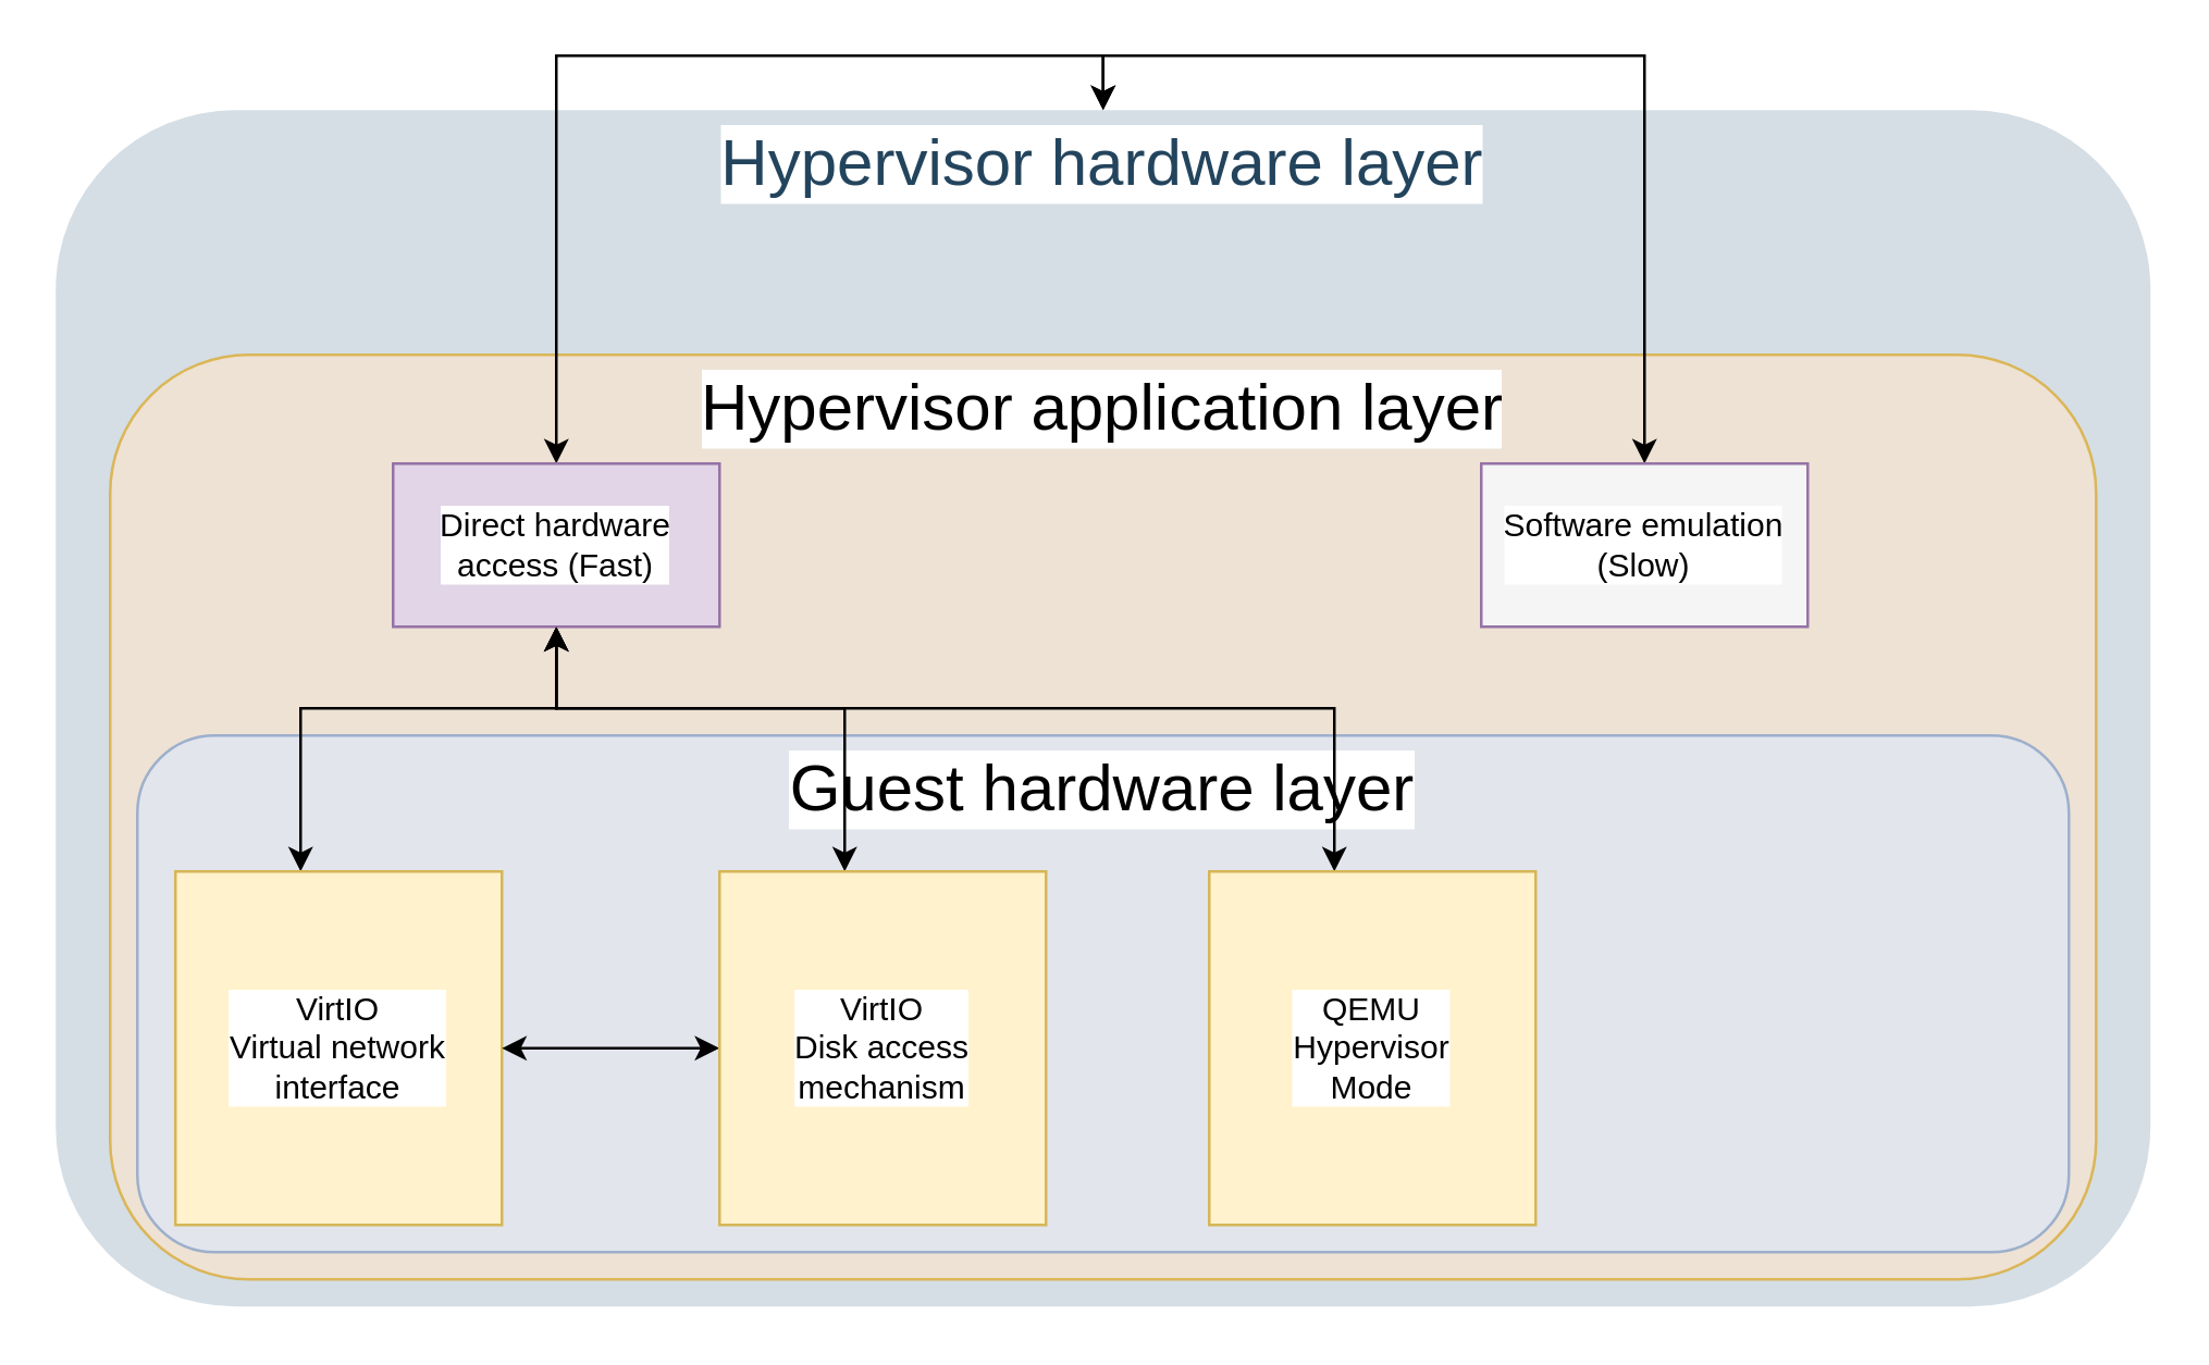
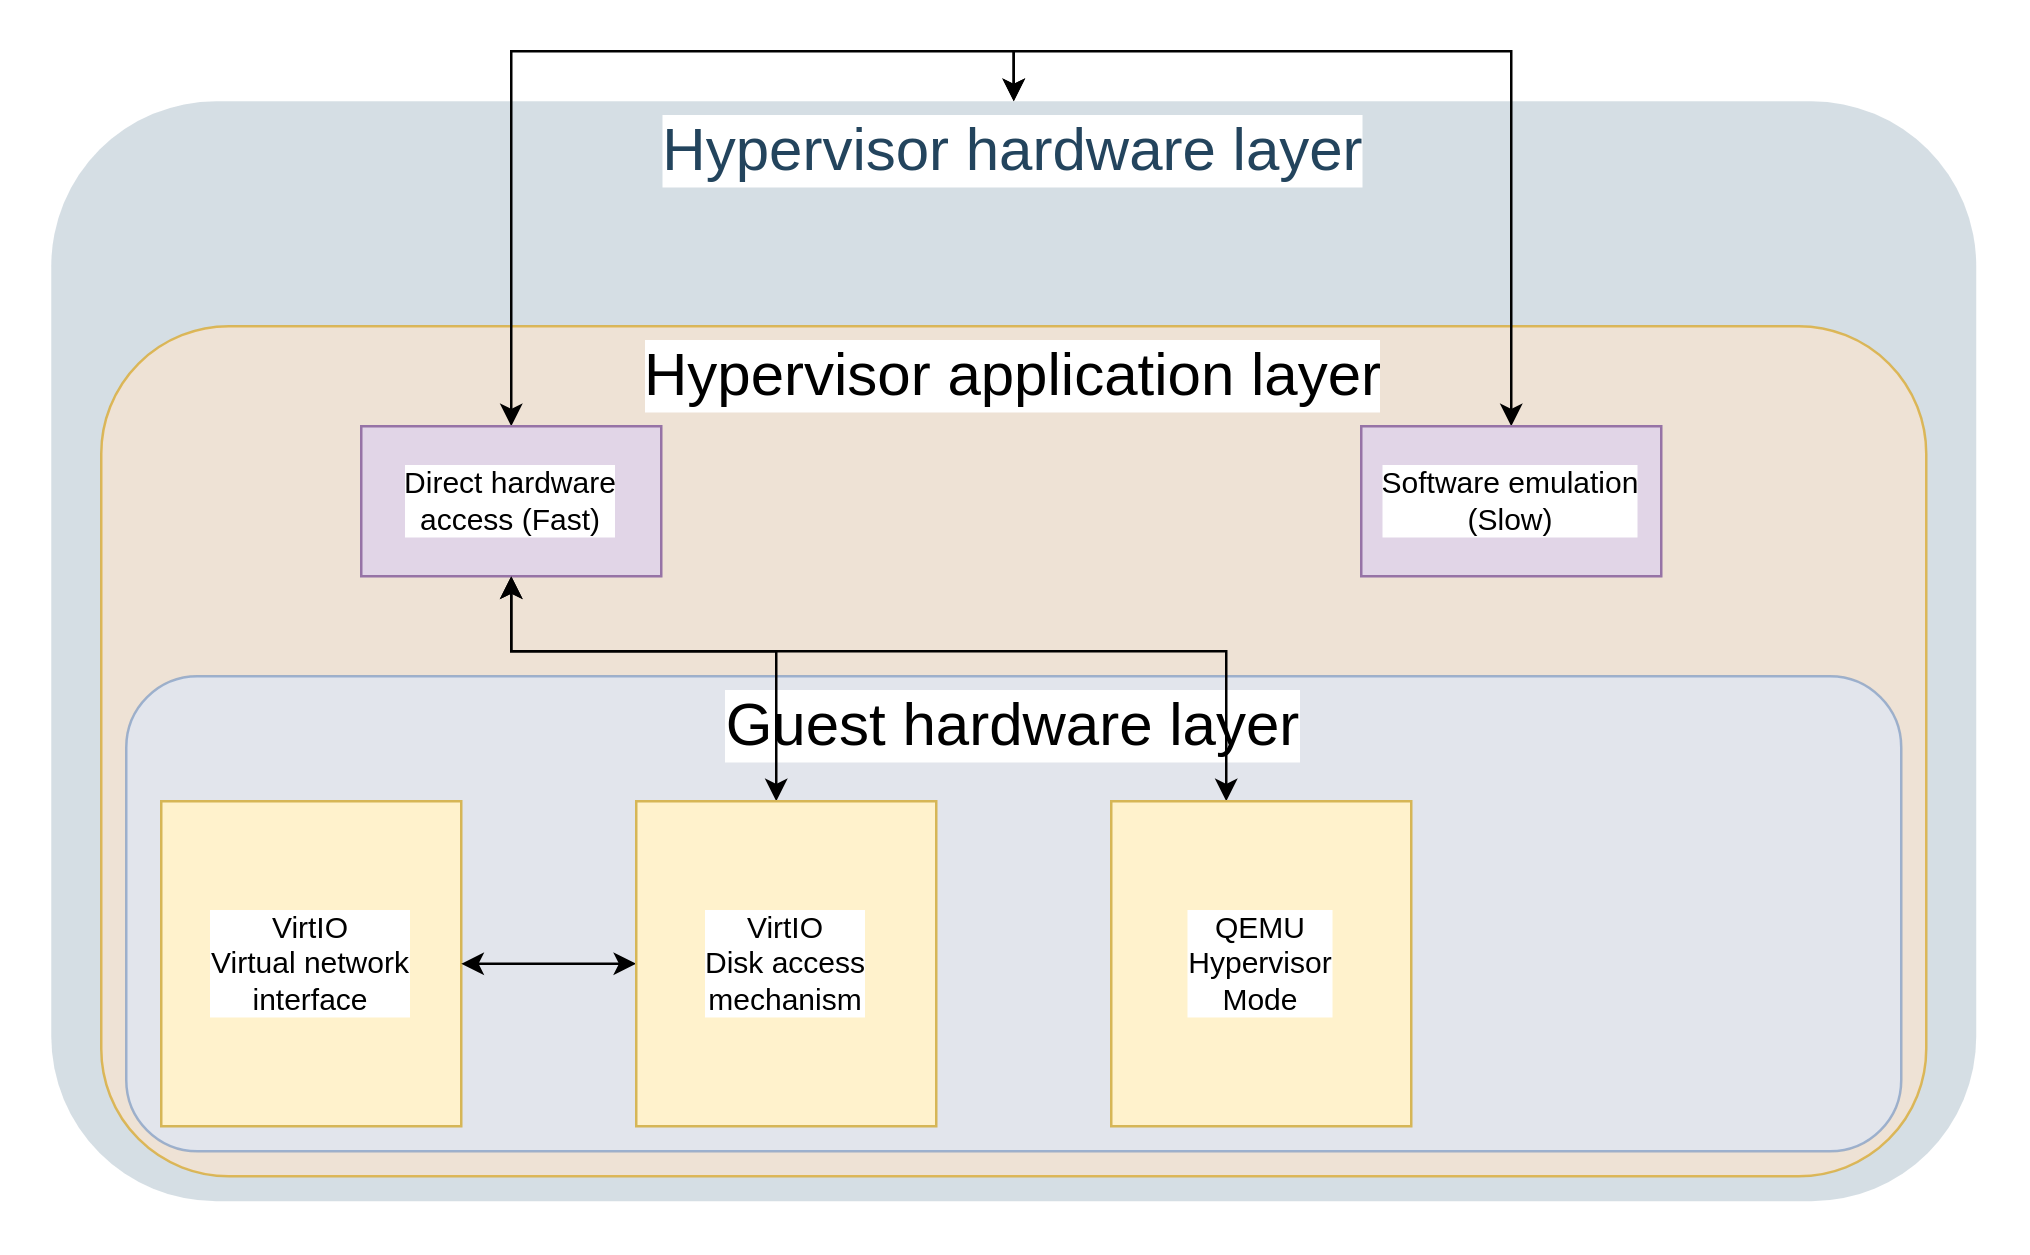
- <mxCell id="13" value="&lt;div&gt;Software emulation&lt;/div&gt;&lt;div&gt;(Slow)&lt;br&gt;&lt;/div&gt;" style="rounded=0;whiteSpace=wrap;html=1;labelBackgroundColor=#ffffff;fillColor=#f5f5f5;strokeColor=#9673a6;" parent="1" vertex="1"><mxGeometry x="544" y="170" width="120" height="60" as="geometry" /></mxCell>
+ <mxCell id="13" value="&lt;div&gt;Software emulation&lt;/div&gt;&lt;div&gt;(Slow)&lt;br&gt;&lt;/div&gt;" style="rounded=0;whiteSpace=wrap;html=1;labelBackgroundColor=#ffffff;fillColor=#e1d5e7;strokeColor=#9673a6;" parent="1" vertex="1"><mxGeometry x="544" y="170" width="120" height="60" as="geometry" /></mxCell>
- <mxCell id="5" style="edgeStyle=orthogonalEdgeStyle;rounded=0;orthogonalLoop=1;jettySize=auto;html=1;startArrow=classic;startFill=1;" parent="1" source="6" target="11" edge="1"><mxGeometry relative="1" as="geometry"><Array as="points"><mxPoint x="110" y="260" /><mxPoint x="204" y="260" /></Array></mxGeometry></mxCell>
- <mxCell id="9" value="&lt;div&gt;VirtIO&lt;/div&gt;&lt;div&gt;Disk access&lt;/div&gt;&lt;div&gt;mechanism&lt;br&gt;&lt;/div&gt;" style="rounded=0;whiteSpace=wrap;html=1;labelBackgroundColor=#ffffff;fillColor=#fff2cc;strokeColor=#d6b656;" parent="1" vertex="1"><mxGeometry x="264" y="320" width="120" height="130" as="geometry" /></mxCell>
+ <mxCell id="9" value="&lt;div&gt;VirtIO&lt;/div&gt;&lt;div&gt;Disk access&lt;/div&gt;&lt;div&gt;mechanism&lt;br&gt;&lt;/div&gt;" style="rounded=0;whiteSpace=wrap;html=1;labelBackgroundColor=#ffffff;fillColor=#fff2cc;strokeColor=#d6b656;" parent="1" vertex="1"><mxGeometry x="254" y="320" width="120" height="130" as="geometry" /></mxCell>
